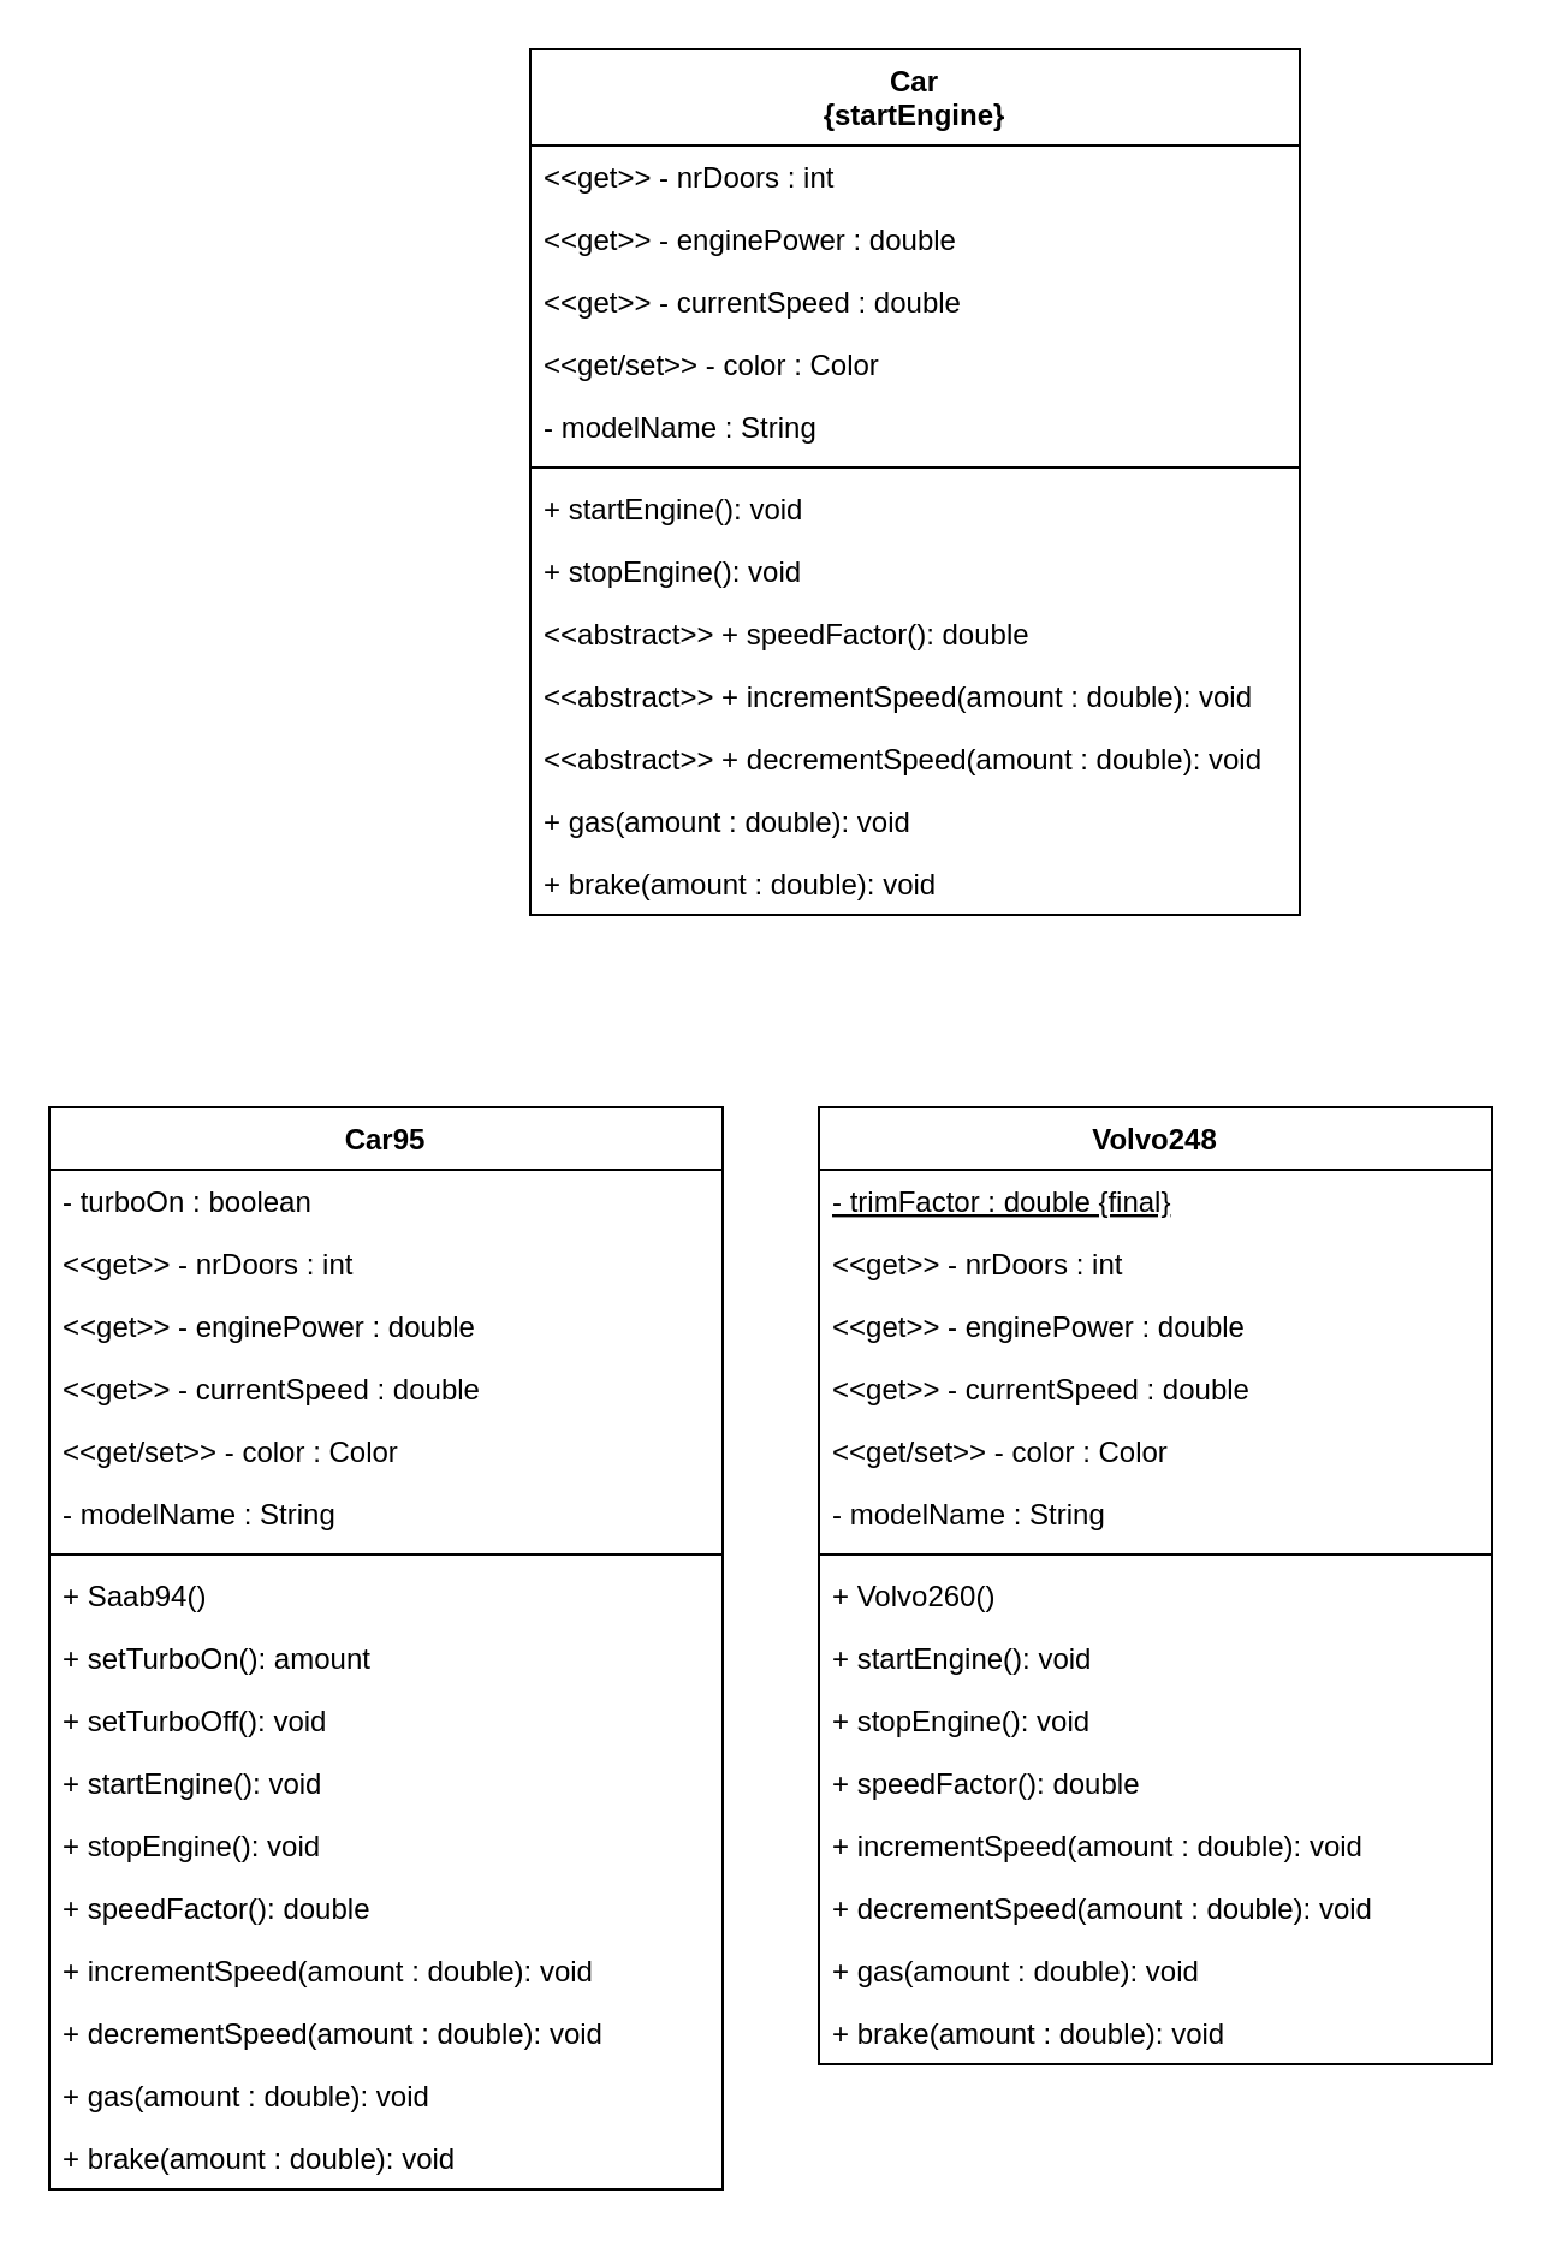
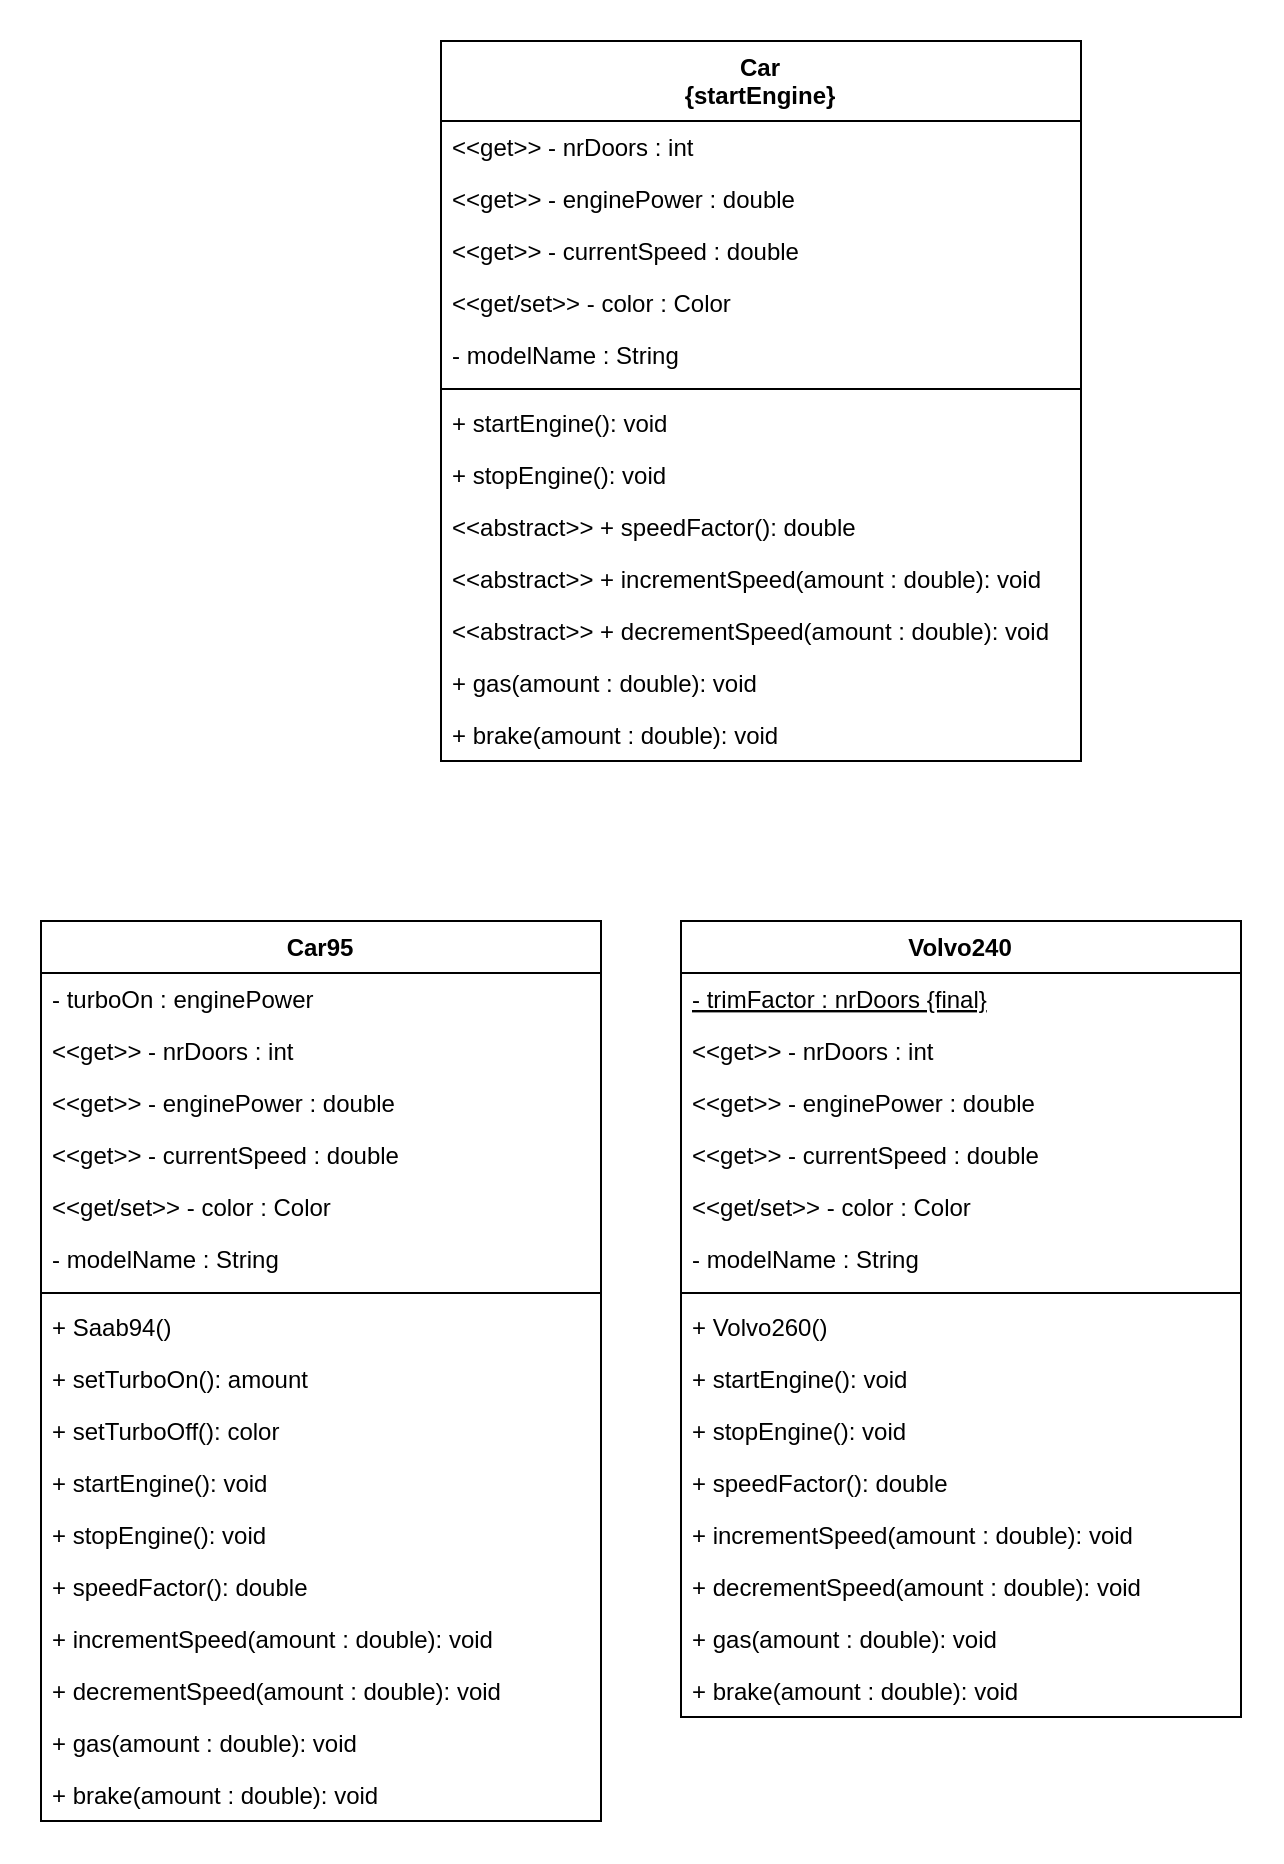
- <mxCell id="20" value="Volvo248" style="swimlane;fontStyle=1;align=center;verticalAlign=top;childLayout=stackLayout;horizontal=1;startSize=26;horizontalStack=0;resizeParent=1;resizeParentMax=0;resizeLast=0;collapsible=1;marginBottom=0;" vertex="1" parent="1"><mxGeometry x="340" y="460" width="280" height="398" as="geometry" /></mxCell>
+ <mxCell id="20" value="Volvo240" style="swimlane;fontStyle=1;align=center;verticalAlign=top;childLayout=stackLayout;horizontal=1;startSize=26;horizontalStack=0;resizeParent=1;resizeParentMax=0;resizeLast=0;collapsible=1;marginBottom=0;" vertex="1" parent="1"><mxGeometry x="340" y="460" width="280" height="398" as="geometry" /></mxCell>
- <mxCell id="3" value="- turboOn : boolean" style="text;strokeColor=none;fillColor=none;align=left;verticalAlign=top;spacingLeft=4;spacingRight=4;overflow=hidden;rotatable=0;points=[[0,0.5],[1,0.5]];portConstraint=eastwest;fontStyle=0" vertex="1" parent="2"><mxGeometry y="26" width="280" height="26" as="geometry" /></mxCell>
+ <mxCell id="3" value="- turboOn : enginePower" style="text;strokeColor=none;fillColor=none;align=left;verticalAlign=top;spacingLeft=4;spacingRight=4;overflow=hidden;rotatable=0;points=[[0,0.5],[1,0.5]];portConstraint=eastwest;fontStyle=0" vertex="1" parent="2"><mxGeometry y="26" width="280" height="26" as="geometry" /></mxCell>
- <mxCell id="21" value="- trimFactor : double {final}" style="text;strokeColor=none;fillColor=none;align=left;verticalAlign=top;spacingLeft=4;spacingRight=4;overflow=hidden;rotatable=0;points=[[0,0.5],[1,0.5]];portConstraint=eastwest;fontStyle=4" vertex="1" parent="20"><mxGeometry y="26" width="280" height="26" as="geometry" /></mxCell>
+ <mxCell id="21" value="- trimFactor : nrDoors {final}" style="text;strokeColor=none;fillColor=none;align=left;verticalAlign=top;spacingLeft=4;spacingRight=4;overflow=hidden;rotatable=0;points=[[0,0.5],[1,0.5]];portConstraint=eastwest;fontStyle=4" vertex="1" parent="20"><mxGeometry y="26" width="280" height="26" as="geometry" /></mxCell>
- <mxCell id="12" value="+ setTurboOff(): void" style="text;strokeColor=none;fillColor=none;align=left;verticalAlign=top;spacingLeft=4;spacingRight=4;overflow=hidden;rotatable=0;points=[[0,0.5],[1,0.5]];portConstraint=eastwest;" vertex="1" parent="2"><mxGeometry y="242" width="280" height="26" as="geometry" /></mxCell>
+ <mxCell id="12" value="+ setTurboOff(): color" style="text;strokeColor=none;fillColor=none;align=left;verticalAlign=top;spacingLeft=4;spacingRight=4;overflow=hidden;rotatable=0;points=[[0,0.5],[1,0.5]];portConstraint=eastwest;" vertex="1" parent="2"><mxGeometry y="242" width="280" height="26" as="geometry" /></mxCell>
